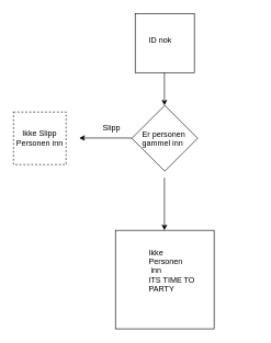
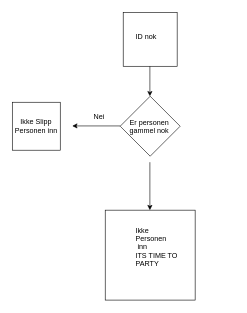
- <mxCell id="6" value="Slipp" style="text;strokeColor=none;fillColor=none;align=left;verticalAlign=top;spacingLeft=4;spacingRight=4;overflow=hidden;rotatable=0;points=[[0,0.5],[1,0.5]];portConstraint=eastwest;" vertex="1" parent="1"><mxGeometry x="150" y="180" width="60" height="26" as="geometry" /></mxCell>
+ <mxCell id="6" value="Nei" style="text;strokeColor=none;fillColor=none;align=left;verticalAlign=top;spacingLeft=4;spacingRight=4;overflow=hidden;rotatable=0;points=[[0,0.5],[1,0.5]];portConstraint=eastwest;" vertex="1" parent="1"><mxGeometry x="150" y="180" width="60" height="26" as="geometry" /></mxCell>
- <mxCell id="10" value="Er personen&#10;gammel inn&#10;" style="text;strokeColor=none;fillColor=none;align=left;verticalAlign=top;spacingLeft=4;spacingRight=4;overflow=hidden;rotatable=0;points=[[0,0.5],[1,0.5]];portConstraint=eastwest;" vertex="1" parent="1"><mxGeometry x="210" y="190" width="80" height="55" as="geometry" /></mxCell>
+ <mxCell id="10" value="Er personen&#10;gammel nok&#10;" style="text;strokeColor=none;fillColor=none;align=left;verticalAlign=top;spacingLeft=4;spacingRight=4;overflow=hidden;rotatable=0;points=[[0,0.5],[1,0.5]];portConstraint=eastwest;" vertex="1" parent="1"><mxGeometry x="210" y="190" width="80" height="55" as="geometry" /></mxCell>
- <mxCell id="12" value="Ikke Slipp Personen inn" style="whiteSpace=wrap;html=1;aspect=fixed;dashed=1;" vertex="1" parent="1"><mxGeometry x="20" y="170" width="80" height="80" as="geometry" /></mxCell>
+ <mxCell id="12" value="Ikke Slipp Personen inn" style="whiteSpace=wrap;html=1;aspect=fixed;" vertex="1" parent="1"><mxGeometry x="20" y="170" width="80" height="80" as="geometry" /></mxCell>
